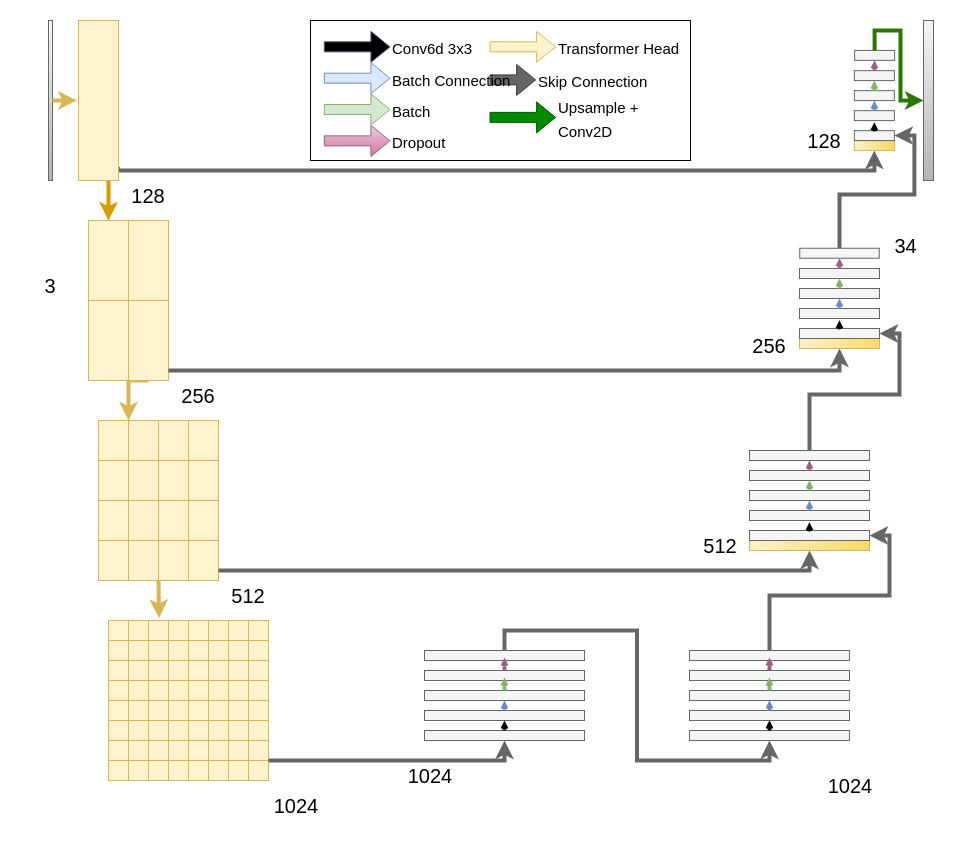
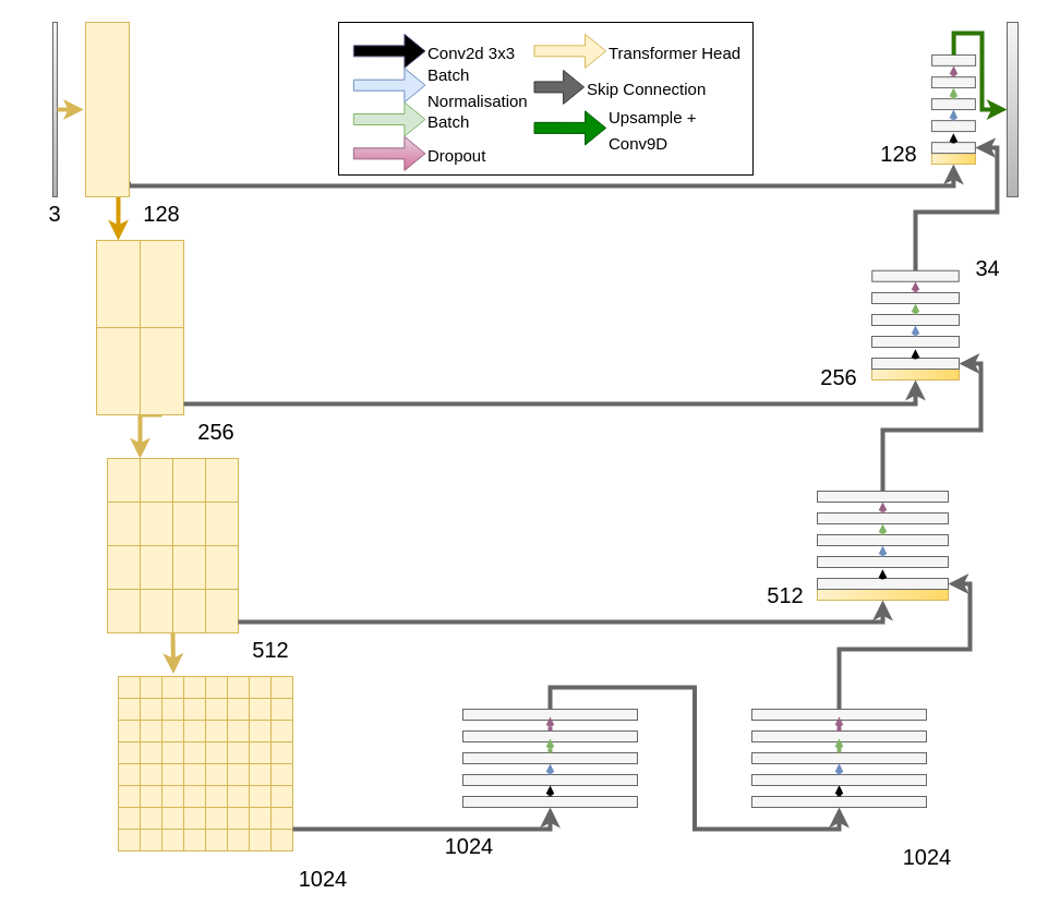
- <mxCell id="194" value="&lt;font style=&quot;font-size: 15px;&quot;&gt;Conv6d 3x3&lt;/font&gt;" style="text;html=1;align=left;verticalAlign=middle;whiteSpace=wrap;rounded=0;fontFamily=Helvetica;fontSize=20;fontColor=default;" vertex="1" parent="192"><mxGeometry x="66.603" width="134.687" height="23.502" as="geometry" /></mxCell>
+ <mxCell id="194" value="&lt;font style=&quot;font-size: 15px;&quot;&gt;Conv2d 3x3&lt;/font&gt;" style="text;html=1;align=left;verticalAlign=middle;whiteSpace=wrap;rounded=0;fontFamily=Helvetica;fontSize=20;fontColor=default;" vertex="1" parent="192"><mxGeometry x="66.603" width="134.687" height="23.502" as="geometry" /></mxCell>
- <mxCell id="196" value="&lt;font style=&quot;font-size: 15px;&quot;&gt;Batch Connection&lt;/font&gt;" style="text;html=1;align=left;verticalAlign=middle;whiteSpace=wrap;rounded=0;fontFamily=Helvetica;fontSize=20;fontColor=default;" vertex="1" parent="192"><mxGeometry x="66.603" y="31.336" width="134.687" height="23.502" as="geometry" /></mxCell>
+ <mxCell id="196" value="&lt;font style=&quot;font-size: 15px;&quot;&gt;Batch Normalisation&lt;/font&gt;" style="text;html=1;align=left;verticalAlign=middle;whiteSpace=wrap;rounded=0;fontFamily=Helvetica;fontSize=20;fontColor=default;" vertex="1" parent="192"><mxGeometry x="66.603" y="31.336" width="134.687" height="23.502" as="geometry" /></mxCell>
- <mxCell id="191" value="&lt;font style=&quot;font-size: 15px;&quot;&gt;Upsample + Conv2D&lt;font style=&quot;font-size: 15px;&quot;&gt;&lt;br&gt;&lt;/font&gt;&lt;/font&gt;" style="text;html=1;align=left;verticalAlign=middle;whiteSpace=wrap;rounded=0;fontFamily=Helvetica;fontSize=20;fontColor=default;" vertex="1" parent="184"><mxGeometry x="66.603" y="70.511" width="134.687" height="23.502" as="geometry" /></mxCell>
+ <mxCell id="191" value="&lt;font style=&quot;font-size: 15px;&quot;&gt;Upsample + Conv9D&lt;font style=&quot;font-size: 15px;&quot;&gt;&lt;br&gt;&lt;/font&gt;&lt;/font&gt;" style="text;html=1;align=left;verticalAlign=middle;whiteSpace=wrap;rounded=0;fontFamily=Helvetica;fontSize=20;fontColor=default;" vertex="1" parent="184"><mxGeometry x="66.603" y="70.511" width="134.687" height="23.502" as="geometry" /></mxCell>
- <mxCell id="173" value="3" style="text;html=1;align=center;verticalAlign=middle;whiteSpace=wrap;rounded=0;fontSize=20;" vertex="1" parent="1"><mxGeometry x="20" y="270" width="60" height="30" as="geometry" /></mxCell>
+ <mxCell id="173" value="3" style="text;html=1;align=center;verticalAlign=middle;whiteSpace=wrap;rounded=0;fontSize=20;" vertex="1" parent="1"><mxGeometry x="20" y="180" width="60" height="30" as="geometry" /></mxCell>
